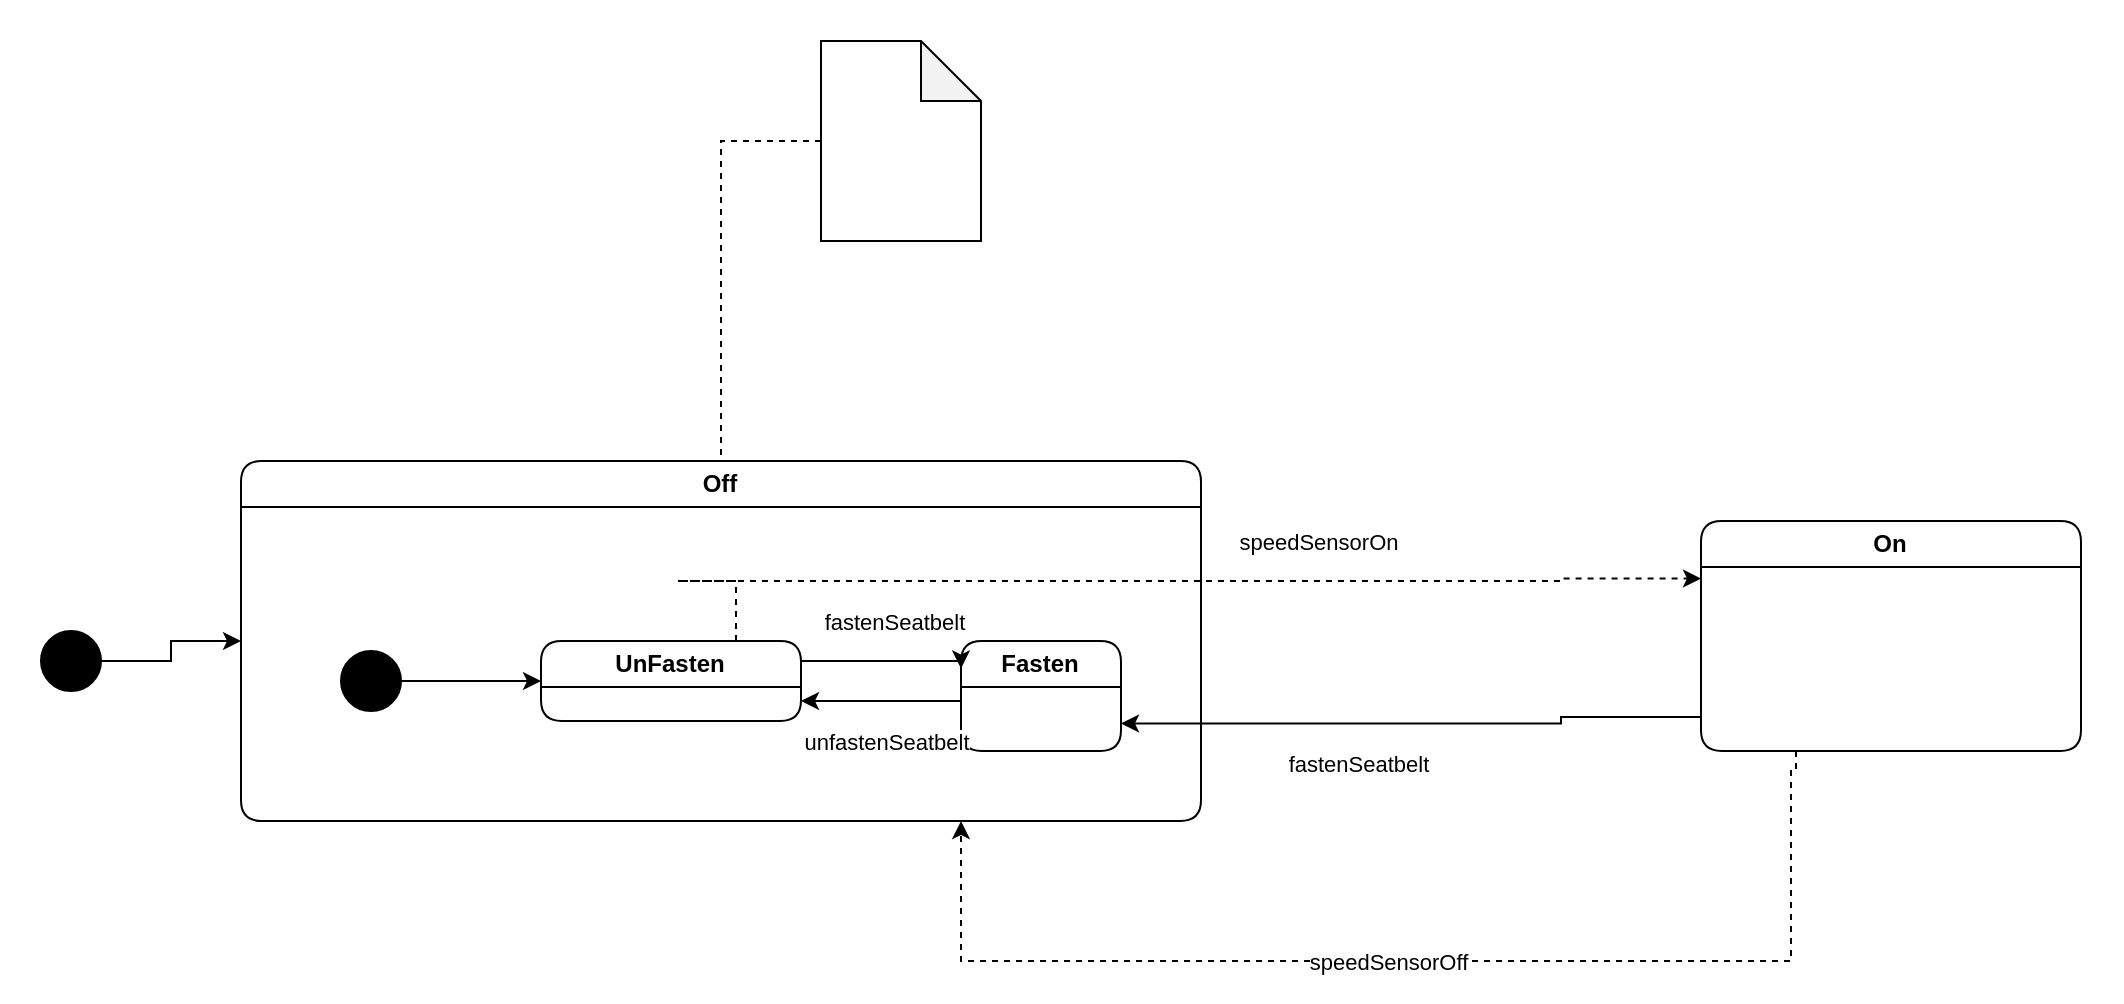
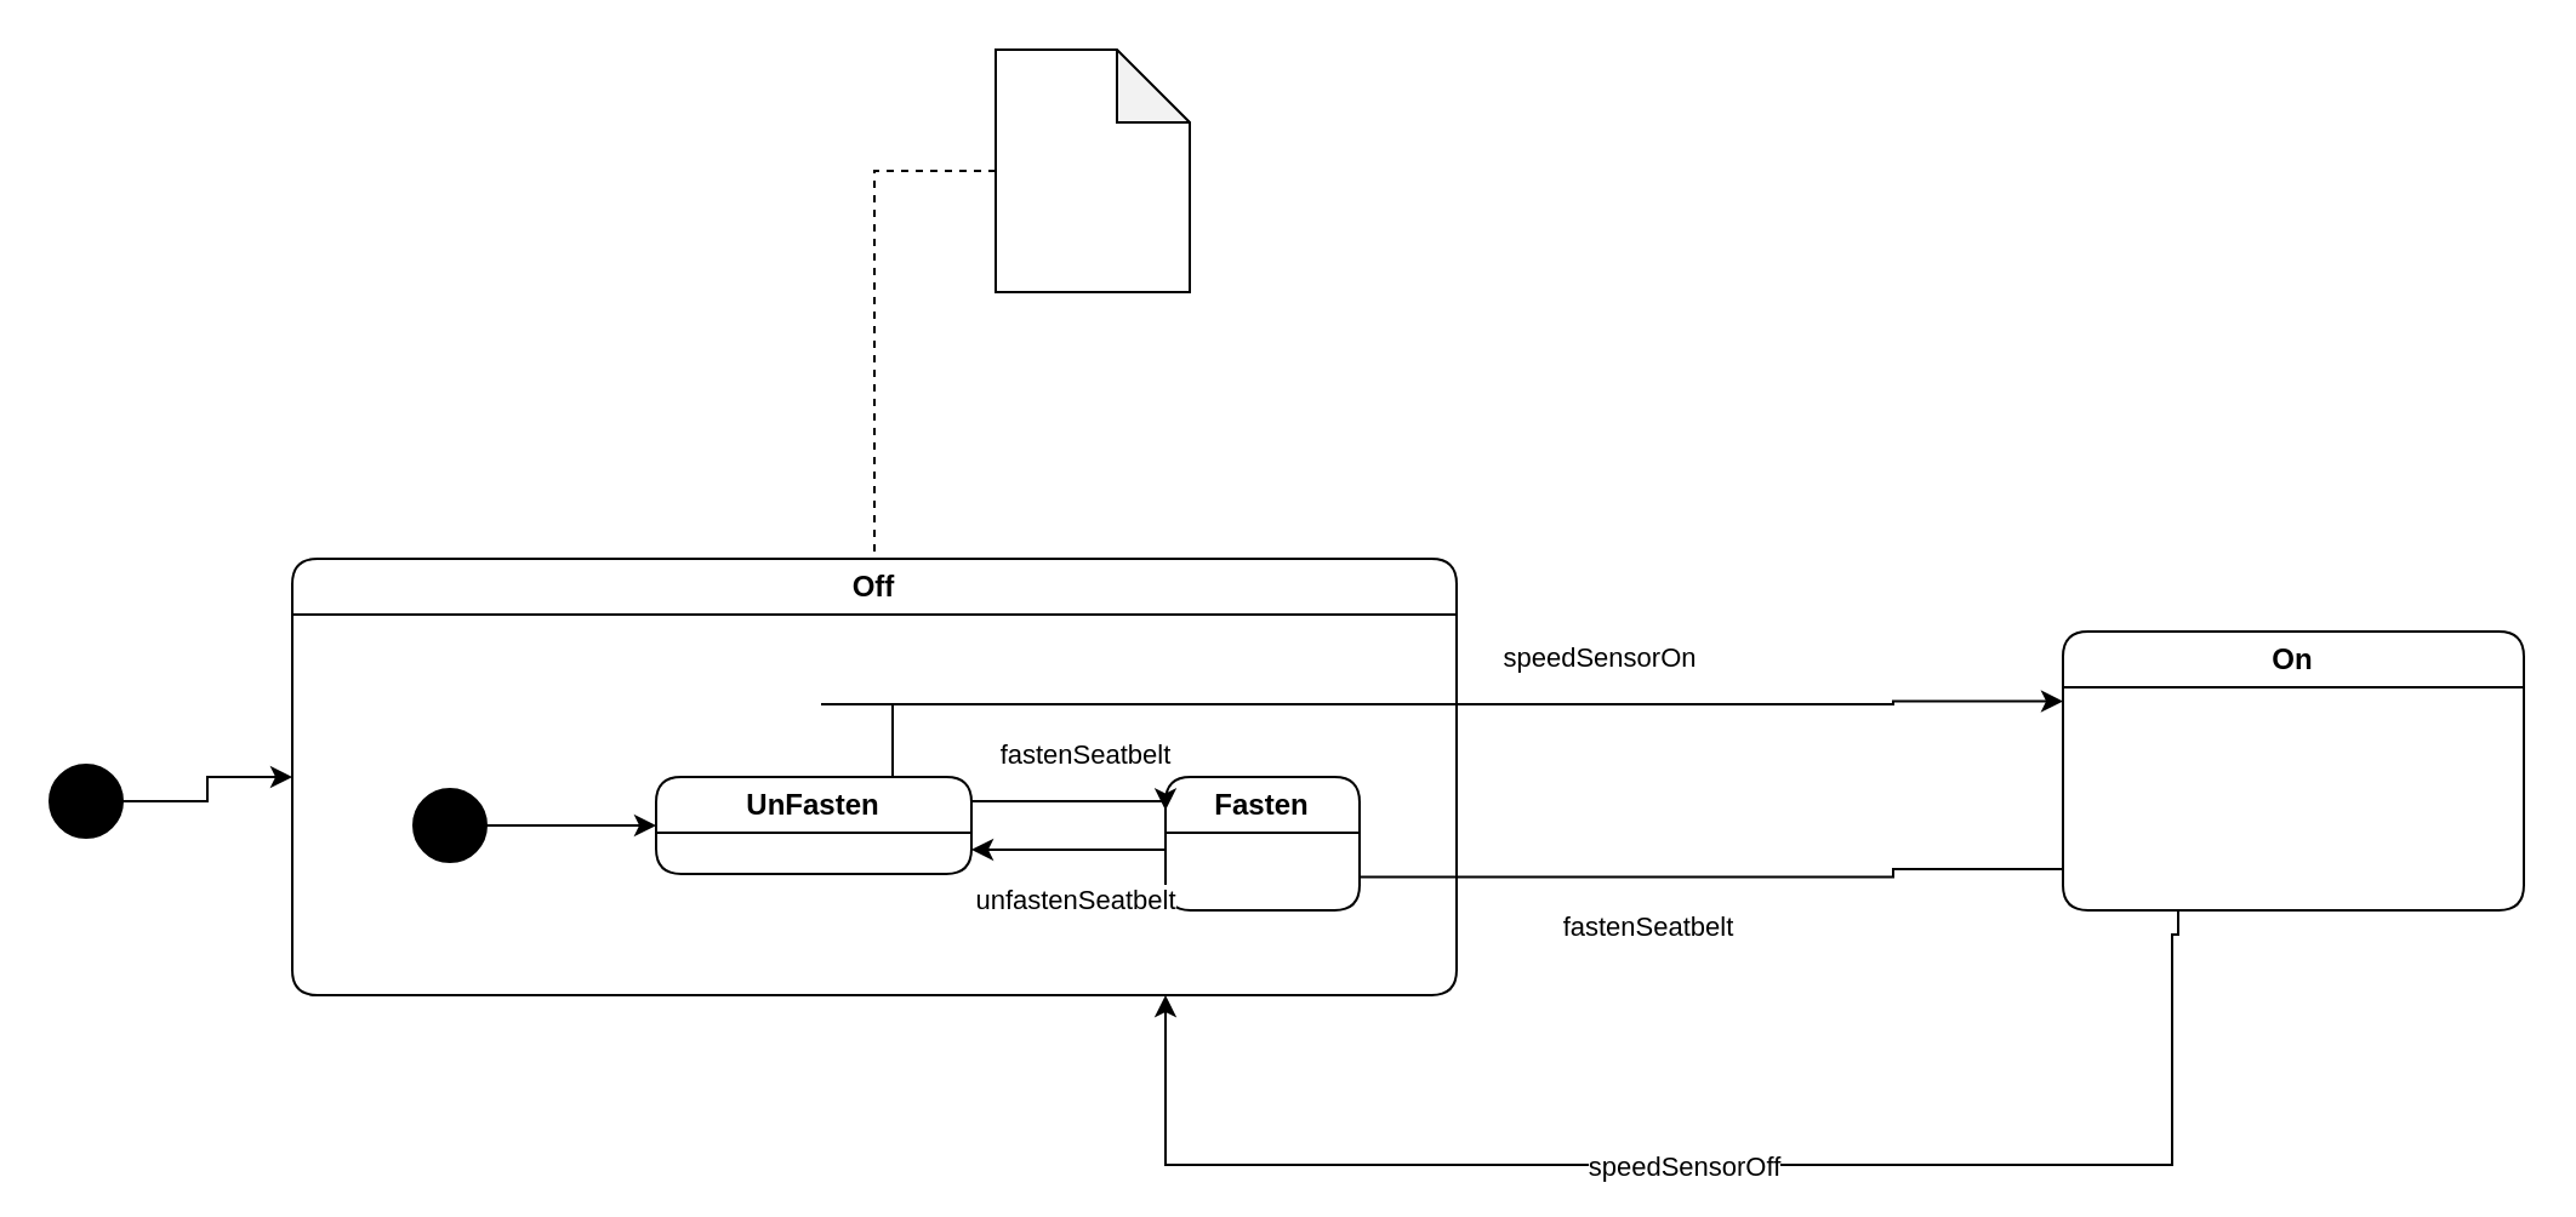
- <mxCell id="4" style="edgeStyle=orthogonalEdgeStyle;rounded=0;orthogonalLoop=1;jettySize=auto;html=1;exitX=0.75;exitY=0;exitDx=0;exitDy=0;entryX=0;entryY=0.25;entryDx=0;entryDy=0;dashed=1;" parent="1" source="15" target="8" edge="1"><mxGeometry relative="1" as="geometry"><mxPoint x="640" y="262.5" as="sourcePoint" /><mxPoint x="890" y="305" as="targetPoint" /><Array as="points"><mxPoint x="338" y="290" /><mxPoint x="780" y="290" /><mxPoint x="780" y="299" /></Array></mxGeometry></mxCell>
+ <mxCell id="4" style="edgeStyle=orthogonalEdgeStyle;rounded=0;orthogonalLoop=1;jettySize=auto;html=1;exitX=0.75;exitY=0;exitDx=0;exitDy=0;entryX=0;entryY=0.25;entryDx=0;entryDy=0;" parent="1" source="15" target="8" edge="1"><mxGeometry relative="1" as="geometry"><mxPoint x="640" y="262.5" as="sourcePoint" /><mxPoint x="890" y="305" as="targetPoint" /><Array as="points"><mxPoint x="338" y="290" /><mxPoint x="780" y="290" /><mxPoint x="780" y="299" /></Array></mxGeometry></mxCell>
- <mxCell id="6" style="edgeStyle=orthogonalEdgeStyle;rounded=0;orthogonalLoop=1;jettySize=auto;html=1;exitX=0;exitY=0.75;exitDx=0;exitDy=0;entryX=1;entryY=0.75;entryDx=0;entryDy=0;" parent="1" source="8" target="12" edge="1"><mxGeometry relative="1" as="geometry"><mxPoint x="890" y="345" as="sourcePoint" /><mxPoint x="640" y="370" as="targetPoint" /><Array as="points"><mxPoint x="840" y="358" /><mxPoint x="780" y="358" /><mxPoint x="780" y="350" /></Array></mxGeometry></mxCell>
+ <mxCell id="6" style="edgeStyle=orthogonalEdgeStyle;rounded=0;orthogonalLoop=1;jettySize=auto;html=1;exitX=0;exitY=0.75;exitDx=0;exitDy=0;entryX=1;entryY=0.75;entryDx=0;entryDy=0;endArrow=none;" parent="1" source="8" target="12" edge="1"><mxGeometry relative="1" as="geometry"><mxPoint x="890" y="345" as="sourcePoint" /><mxPoint x="640" y="370" as="targetPoint" /><Array as="points"><mxPoint x="840" y="358" /><mxPoint x="780" y="358" /><mxPoint x="780" y="350" /></Array></mxGeometry></mxCell>
- <mxCell id="20" style="edgeStyle=orthogonalEdgeStyle;rounded=0;orthogonalLoop=1;jettySize=auto;html=1;entryX=0.75;entryY=1;entryDx=0;entryDy=0;exitX=0.25;exitY=1;exitDx=0;exitDy=0;dashed=1;" parent="1" source="8" target="11" edge="1"><mxGeometry relative="1" as="geometry"><mxPoint x="930" y="460" as="sourcePoint" /><mxPoint x="650" y="520" as="targetPoint" /><Array as="points"><mxPoint x="895" y="385" /><mxPoint x="895" y="480" /><mxPoint x="480" y="480" /></Array></mxGeometry></mxCell>
+ <mxCell id="20" style="edgeStyle=orthogonalEdgeStyle;rounded=0;orthogonalLoop=1;jettySize=auto;html=1;entryX=0.75;entryY=1;entryDx=0;entryDy=0;exitX=0.25;exitY=1;exitDx=0;exitDy=0;" parent="1" source="8" target="11" edge="1"><mxGeometry relative="1" as="geometry"><mxPoint x="930" y="460" as="sourcePoint" /><mxPoint x="650" y="520" as="targetPoint" /><Array as="points"><mxPoint x="895" y="385" /><mxPoint x="895" y="480" /><mxPoint x="480" y="480" /></Array></mxGeometry></mxCell>
